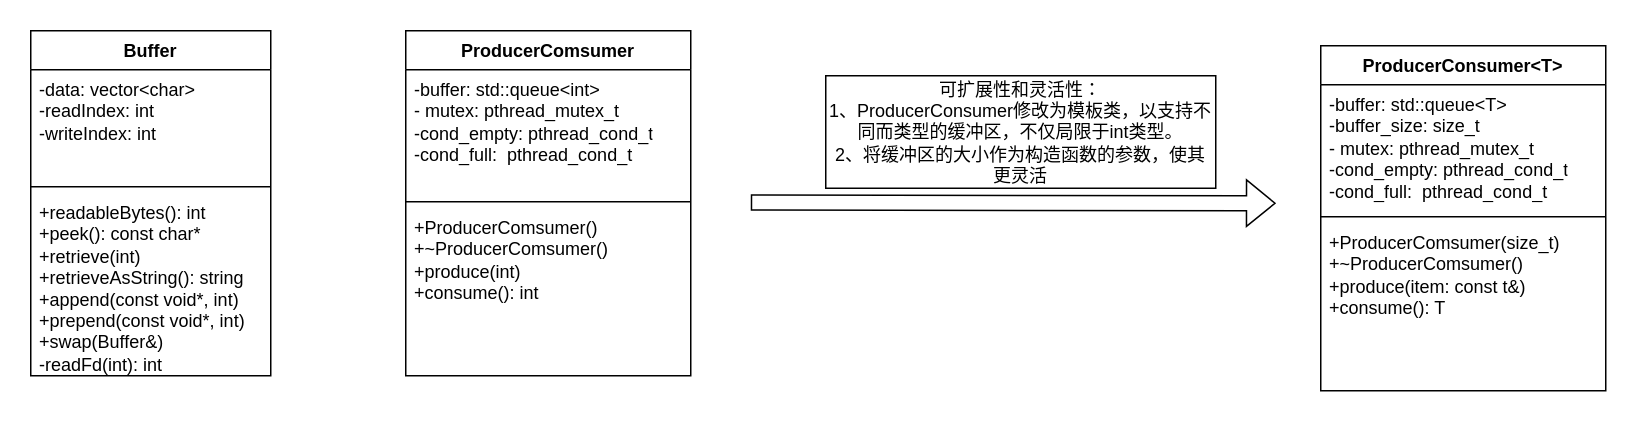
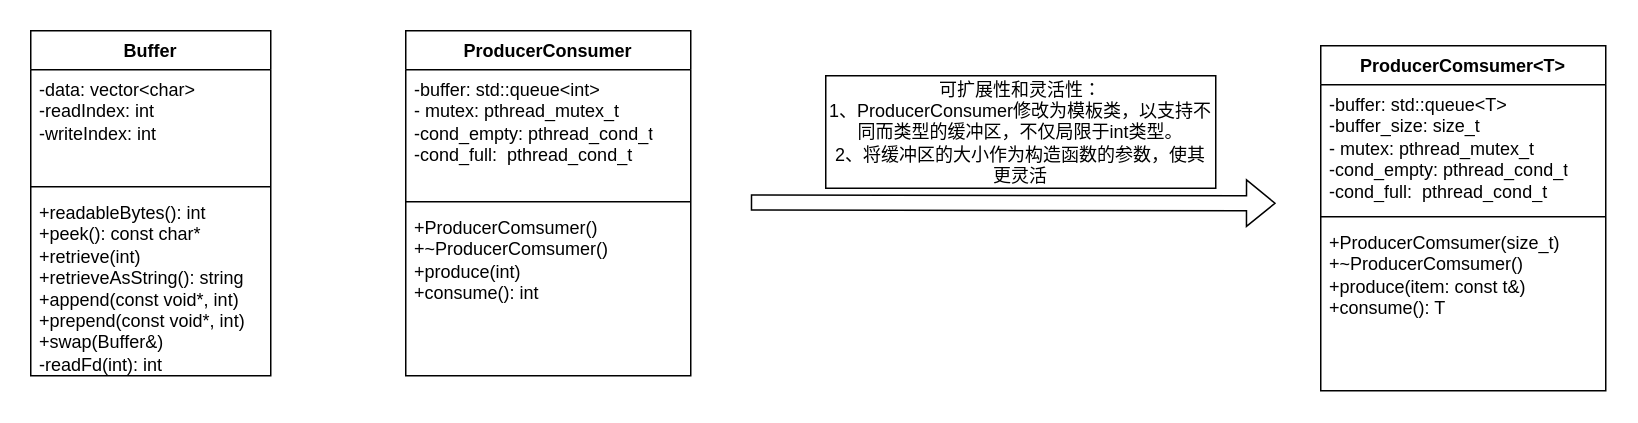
- <mxCell id="6" value="ProducerComsumer" style="swimlane;fontStyle=1;align=center;verticalAlign=top;childLayout=stackLayout;horizontal=1;startSize=26;horizontalStack=0;resizeParent=1;resizeParentMax=0;resizeLast=0;collapsible=1;marginBottom=0;whiteSpace=wrap;html=1;" vertex="1" parent="1"><mxGeometry x="270" y="20" width="190" height="230" as="geometry" /></mxCell>
+ <mxCell id="6" value="ProducerConsumer" style="swimlane;fontStyle=1;align=center;verticalAlign=top;childLayout=stackLayout;horizontal=1;startSize=26;horizontalStack=0;resizeParent=1;resizeParentMax=0;resizeLast=0;collapsible=1;marginBottom=0;whiteSpace=wrap;html=1;" vertex="1" parent="1"><mxGeometry x="270" y="20" width="190" height="230" as="geometry" /></mxCell>
- <mxCell id="10" value="ProducerConsumer&amp;lt;T&amp;gt;" style="swimlane;fontStyle=1;align=center;verticalAlign=top;childLayout=stackLayout;horizontal=1;startSize=26;horizontalStack=0;resizeParent=1;resizeParentMax=0;resizeLast=0;collapsible=1;marginBottom=0;whiteSpace=wrap;html=1;" vertex="1" parent="1"><mxGeometry x="880" y="30" width="190" height="230" as="geometry" /></mxCell>
+ <mxCell id="10" value="ProducerComsumer&amp;lt;T&amp;gt;" style="swimlane;fontStyle=1;align=center;verticalAlign=top;childLayout=stackLayout;horizontal=1;startSize=26;horizontalStack=0;resizeParent=1;resizeParentMax=0;resizeLast=0;collapsible=1;marginBottom=0;whiteSpace=wrap;html=1;" vertex="1" parent="1"><mxGeometry x="880" y="30" width="190" height="230" as="geometry" /></mxCell>
